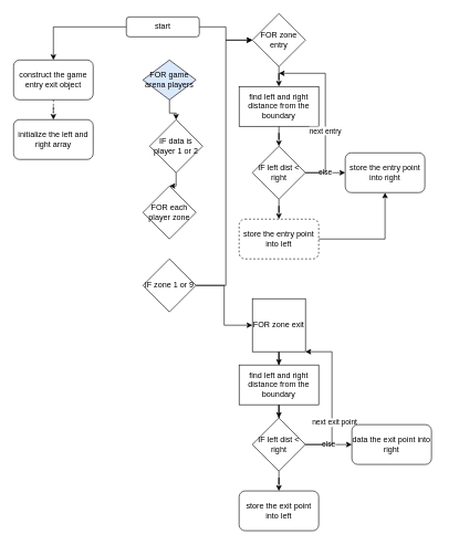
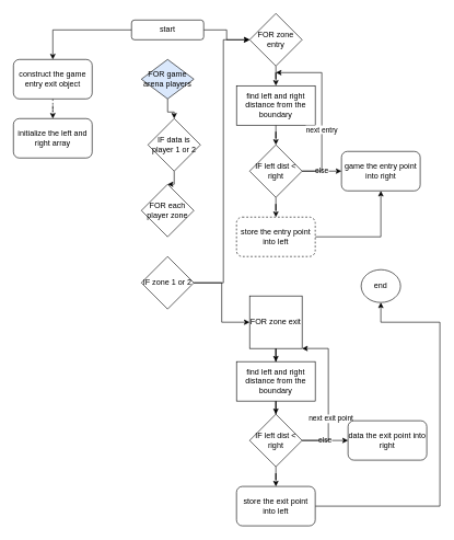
- <mxCell id="4" value="start" style="rounded=1;whiteSpace=wrap;html=1;" vertex="1" parent="1"><mxGeometry x="190" y="25" width="110" height="30" as="geometry" /></mxCell>
+ <mxCell id="4" value="start" style="rounded=1;whiteSpace=wrap;html=1;" vertex="1" parent="1"><mxGeometry x="200" y="30" width="110" height="30" as="geometry" /></mxCell>
- <mxCell id="27" value="store the entry point into right" style="rounded=1;whiteSpace=wrap;html=1;" vertex="1" parent="1"><mxGeometry x="520" y="230" width="120" height="60" as="geometry" /></mxCell>
+ <mxCell id="27" value="game the entry point into right" style="rounded=1;whiteSpace=wrap;html=1;" vertex="1" parent="1"><mxGeometry x="520" y="230" width="120" height="60" as="geometry" /></mxCell>
- <mxCell id="15" value="IF zone 1 or 9" style="rhombus;whiteSpace=wrap;html=1;" vertex="1" parent="1"><mxGeometry x="215" y="390" width="80" height="80" as="geometry" /></mxCell>
+ <mxCell id="15" value="IF zone 1 or 2" style="rhombus;whiteSpace=wrap;html=1;" vertex="1" parent="1"><mxGeometry x="215" y="390" width="80" height="80" as="geometry" /></mxCell>
+ <mxCell id="40" value="end" style="ellipse;whiteSpace=wrap;html=1;" vertex="1" parent="1"><mxGeometry x="550" y="410" width="60" height="50" as="geometry" /></mxCell>
+ <mxCell id="37" style="edgeStyle=orthogonalEdgeStyle;rounded=0;orthogonalLoop=1;jettySize=auto;html=1;entryX=0.5;entryY=1;entryDx=0;entryDy=0;" edge="1" parent="1" source="38" target="40"><mxGeometry relative="1" as="geometry"><Array as="points"><mxPoint x="670" y="770" /><mxPoint x="670" y="490" /><mxPoint x="580" y="490" /></Array></mxGeometry></mxCell>
